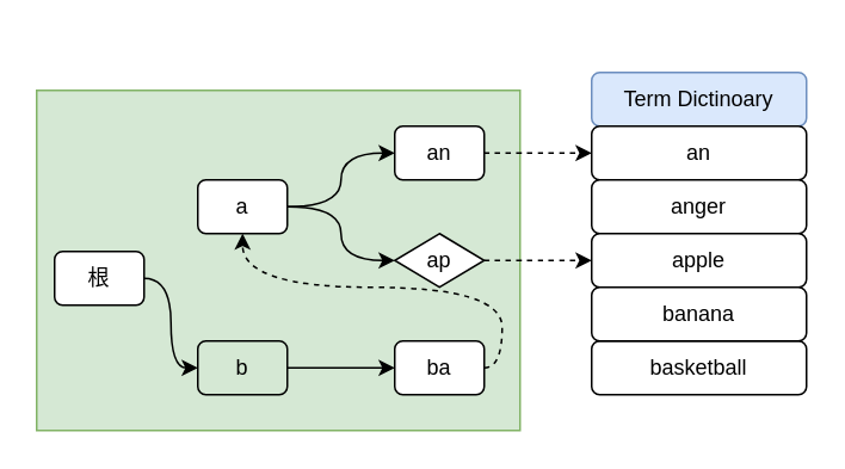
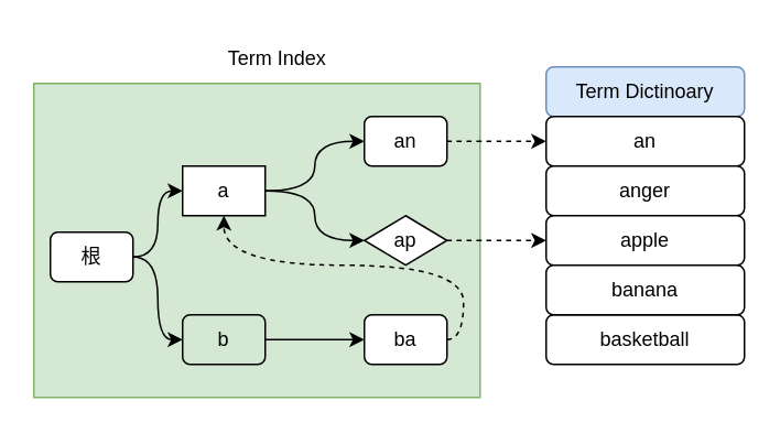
+ <mxCell id="23" value="Term Index" style="text;html=1;align=center;verticalAlign=middle;whiteSpace=wrap;rounded=0;" vertex="1" parent="1"><mxGeometry x="125" y="20" width="85" height="30" as="geometry" /></mxCell>
- <mxCell id="3" value="a" style="rounded=1;whiteSpace=wrap;html=1;" vertex="1" parent="1"><mxGeometry x="110" y="100" width="50" height="30" as="geometry" /></mxCell>
+ <mxCell id="3" value="a" style="whiteSpace=wrap;html=1;rounded=0;" vertex="1" parent="1"><mxGeometry x="110" y="100" width="50" height="30" as="geometry" /></mxCell>
+ <mxCell id="9" value="" style="endArrow=classic;html=1;rounded=0;exitX=1;exitY=0.5;exitDx=0;exitDy=0;entryX=0;entryY=0.5;entryDx=0;entryDy=0;edgeStyle=orthogonalEdgeStyle;curved=1;" edge="1" parent="1" source="8" target="3"><mxGeometry width="50" height="50" relative="1" as="geometry"><mxPoint x="270" y="210" as="sourcePoint" /><mxPoint x="320" y="160" as="targetPoint" /></mxGeometry></mxCell>
